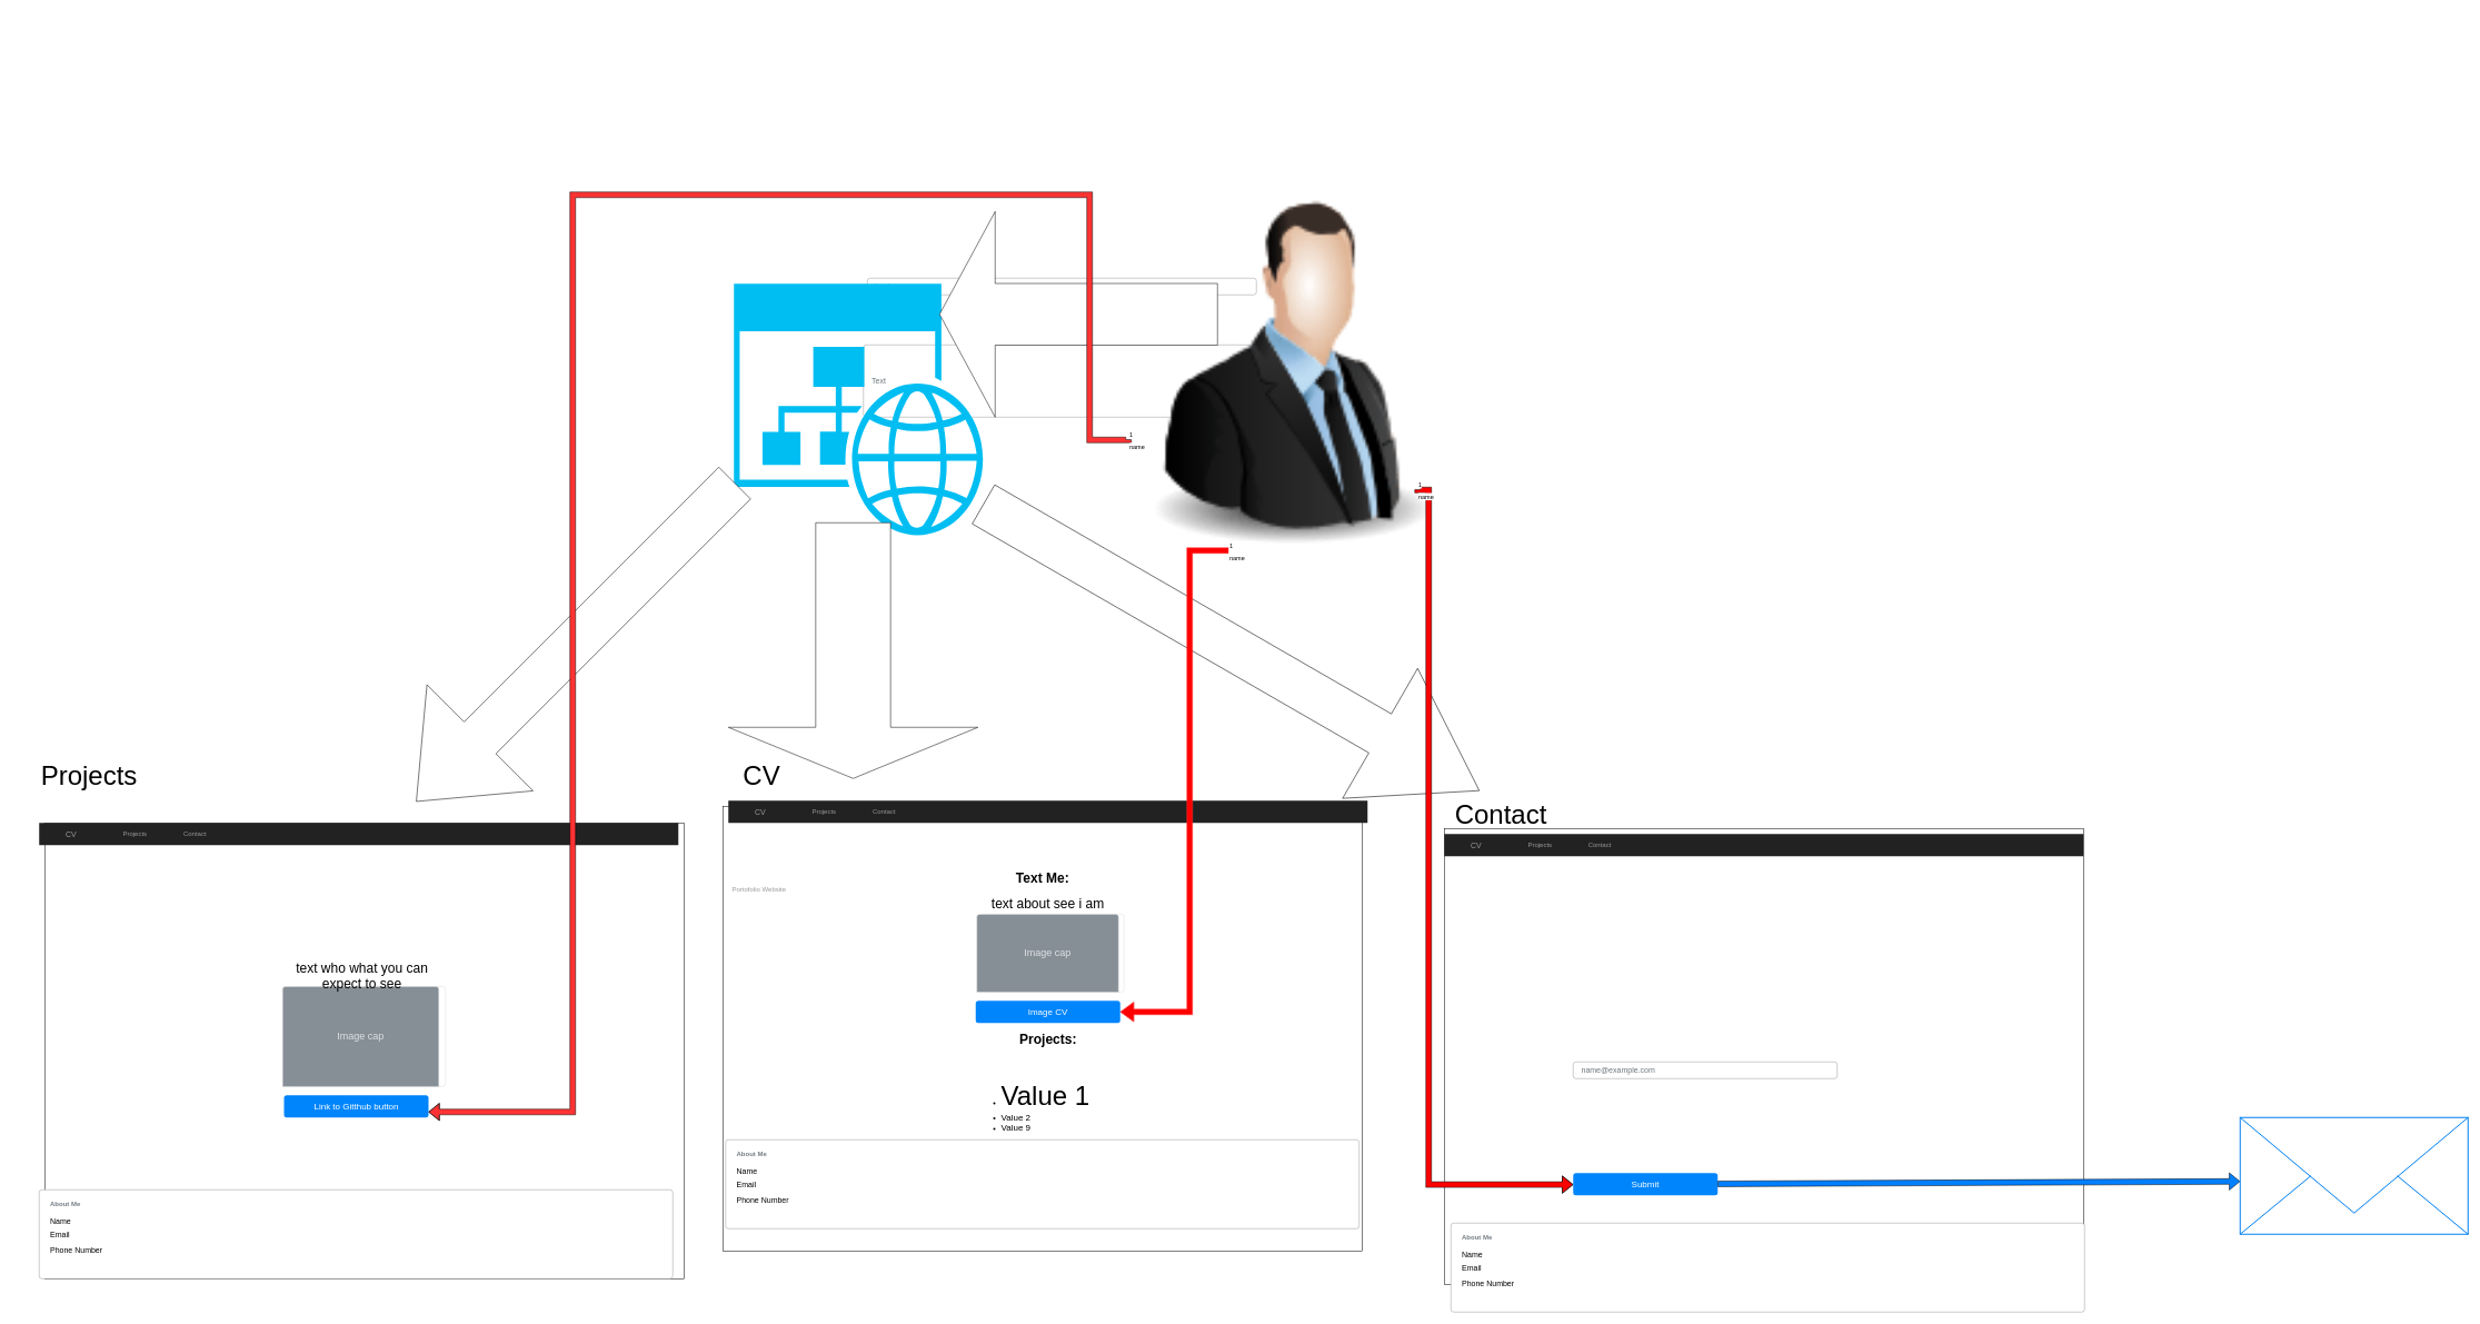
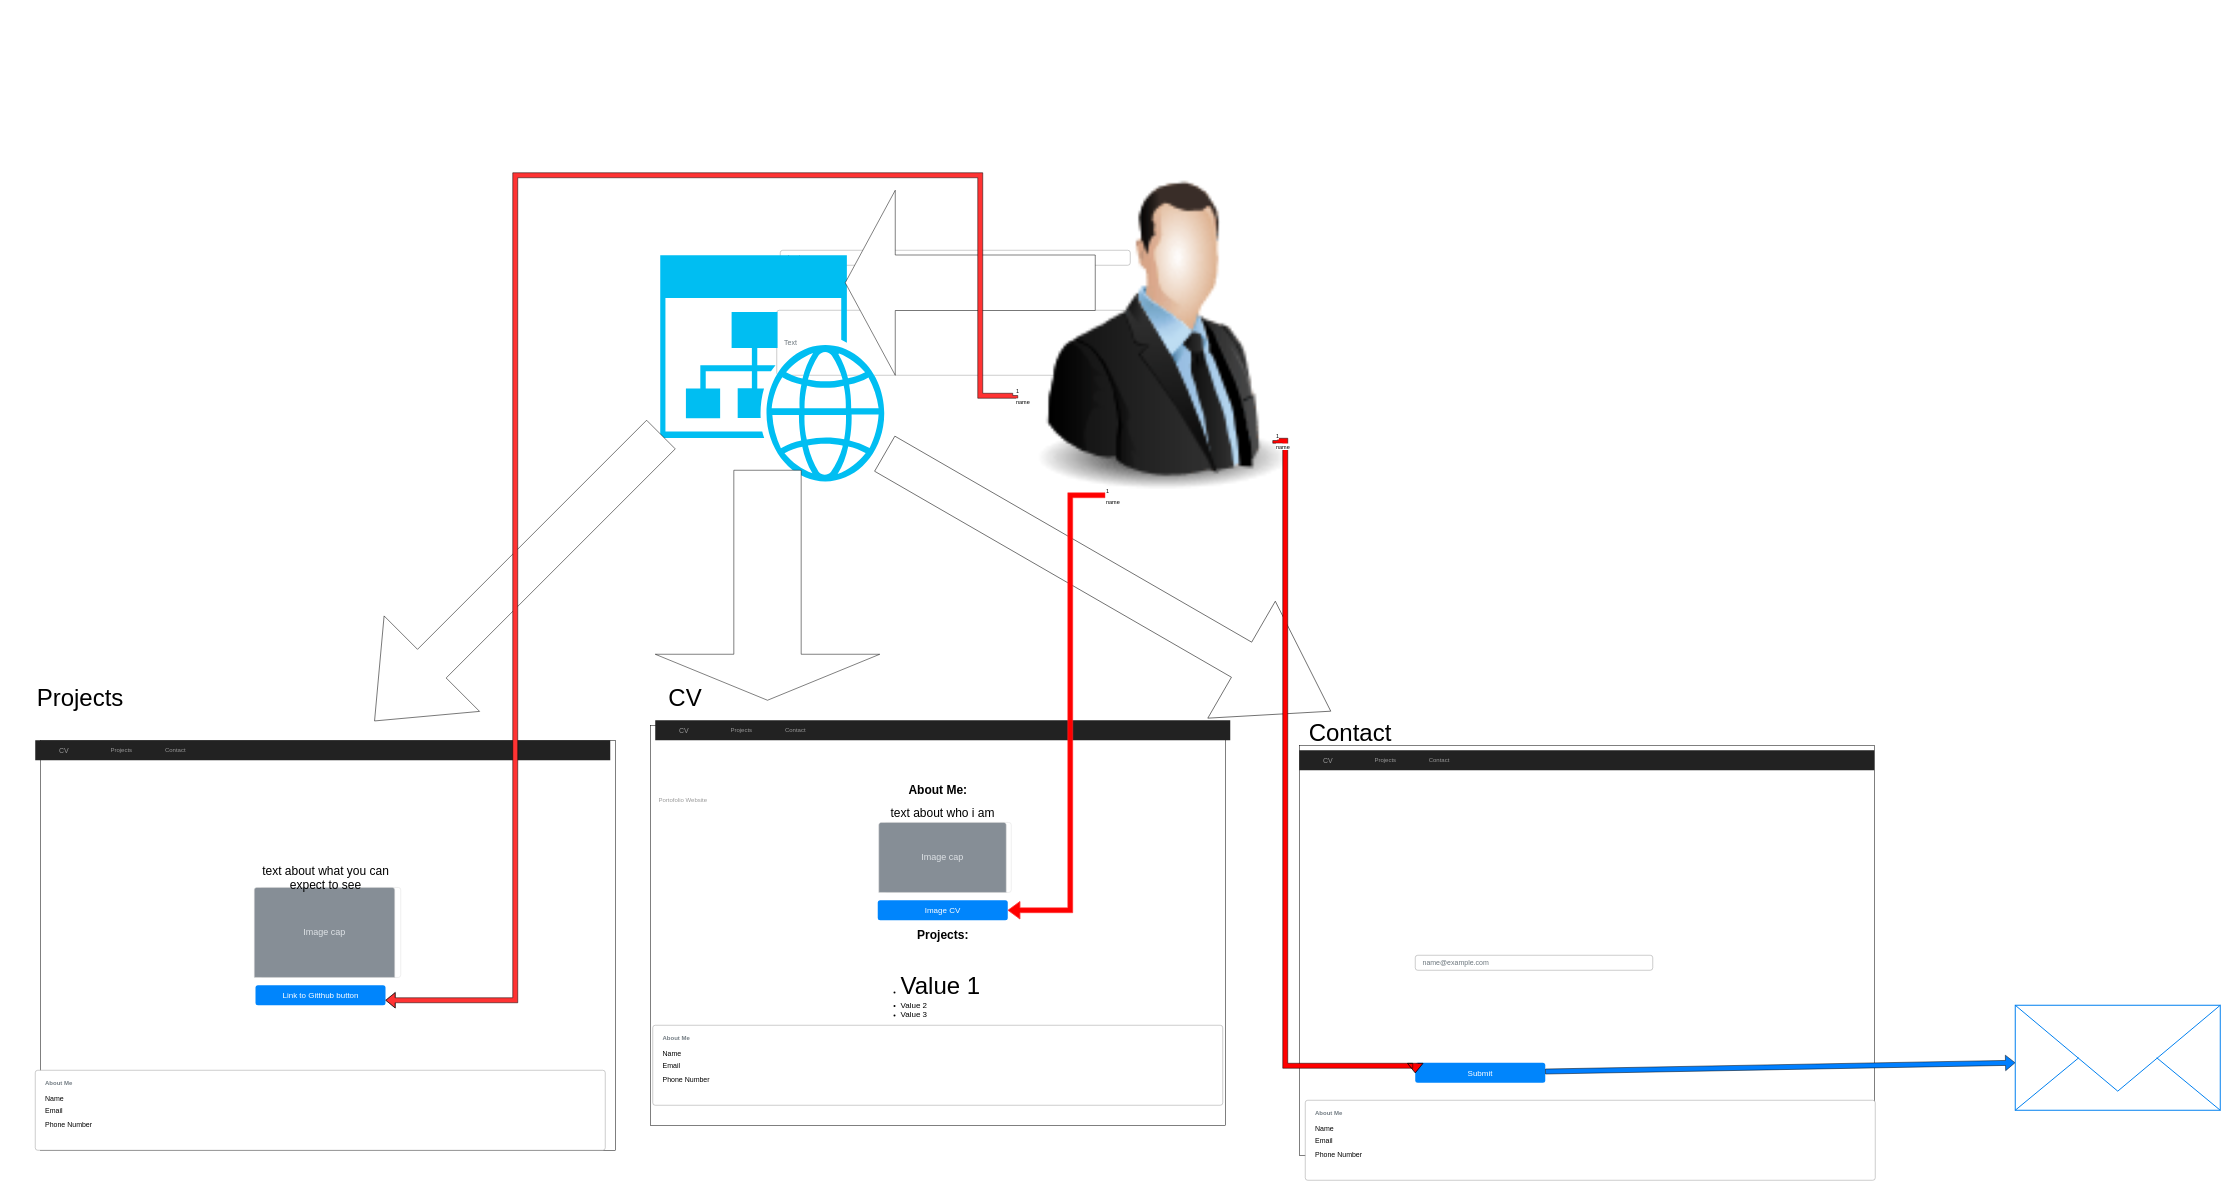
- <mxCell id="8" value="Text Me:" style="text;strokeColor=none;fillColor=none;html=1;fontSize=24;fontStyle=1;verticalAlign=middle;align=center;" parent="1" vertex="1"><mxGeometry x="1819" y="1560" width="112" height="40" as="geometry" /></mxCell>
+ <mxCell id="8" value="About Me:" style="text;strokeColor=none;fillColor=none;html=1;fontSize=24;fontStyle=1;verticalAlign=middle;align=center;" parent="1" vertex="1"><mxGeometry x="1819" y="1560" width="112" height="40" as="geometry" /></mxCell>
- <mxCell id="46" value="&lt;font style=&quot;font-size: 24px;&quot;&gt;text about see i am&lt;/font&gt;" style="text;html=1;strokeColor=none;fillColor=none;align=center;verticalAlign=middle;whiteSpace=wrap;rounded=0;" parent="1" vertex="1"><mxGeometry x="1745" y="1590" width="280" height="70" as="geometry" /></mxCell>
+ <mxCell id="46" value="&lt;font style=&quot;font-size: 24px;&quot;&gt;text about who i am&lt;/font&gt;" style="text;html=1;strokeColor=none;fillColor=none;align=center;verticalAlign=middle;whiteSpace=wrap;rounded=0;" parent="1" vertex="1"><mxGeometry x="1745" y="1590" width="280" height="70" as="geometry" /></mxCell>
- <mxCell id="45" value="&lt;font style=&quot;font-size: 24px;&quot;&gt;text who what you can expect to see&lt;/font&gt;" style="text;html=1;strokeColor=none;fillColor=none;align=center;verticalAlign=middle;whiteSpace=wrap;rounded=0;" parent="1" vertex="1"><mxGeometry x="511" y="1720" width="280" height="70" as="geometry" /></mxCell>
+ <mxCell id="45" value="&lt;font style=&quot;font-size: 24px;&quot;&gt;text about what you can expect to see&lt;/font&gt;" style="text;html=1;strokeColor=none;fillColor=none;align=center;verticalAlign=middle;whiteSpace=wrap;rounded=0;" parent="1" vertex="1"><mxGeometry x="511" y="1720" width="280" height="70" as="geometry" /></mxCell>
- <mxCell id="27" value="&lt;ul&gt;&lt;li&gt;&lt;font style=&quot;font-size: 48px;&quot;&gt;Value 1&lt;/font&gt;&lt;/li&gt;&lt;li&gt;&lt;font size=&quot;3&quot;&gt;Value 2&lt;/font&gt;&lt;/li&gt;&lt;li&gt;&lt;font size=&quot;3&quot;&gt;Value 9&lt;/font&gt;&lt;/li&gt;&lt;/ul&gt;" style="text;strokeColor=none;fillColor=none;html=1;whiteSpace=wrap;verticalAlign=middle;overflow=hidden;" parent="1" vertex="1"><mxGeometry x="1759" y="1890" width="270" height="200" as="geometry" /></mxCell>
+ <mxCell id="27" value="&lt;ul&gt;&lt;li&gt;&lt;font style=&quot;font-size: 48px;&quot;&gt;Value 1&lt;/font&gt;&lt;/li&gt;&lt;li&gt;&lt;font size=&quot;3&quot;&gt;Value 2&lt;/font&gt;&lt;/li&gt;&lt;li&gt;&lt;font size=&quot;3&quot;&gt;Value 3&lt;/font&gt;&lt;/li&gt;&lt;/ul&gt;" style="text;strokeColor=none;fillColor=none;html=1;whiteSpace=wrap;verticalAlign=middle;overflow=hidden;" parent="1" vertex="1"><mxGeometry x="1759" y="1890" width="270" height="200" as="geometry" /></mxCell>
- <mxCell id="42" value="Submit" style="html=1;shadow=0;dashed=0;shape=mxgraph.bootstrap.rrect;rSize=5;strokeColor=none;strokeWidth=1;fillColor=#0085FC;fontColor=#FFFFFF;whiteSpace=wrap;align=center;verticalAlign=middle;spacingLeft=0;fontStyle=0;fontSize=16;spacing=5;" parent="1" vertex="1"><mxGeometry x="2830" y="2110" width="260" height="40" as="geometry" /></mxCell>
+ <mxCell id="42" value="Submit" style="html=1;shadow=0;dashed=0;shape=mxgraph.bootstrap.rrect;rSize=5;strokeColor=none;strokeWidth=1;fillColor=#0085FC;fontColor=#FFFFFF;whiteSpace=wrap;align=center;verticalAlign=middle;spacingLeft=0;fontStyle=0;fontSize=16;spacing=5;" parent="1" vertex="1"><mxGeometry x="2830" y="2125" width="260" height="40" as="geometry" /></mxCell>
